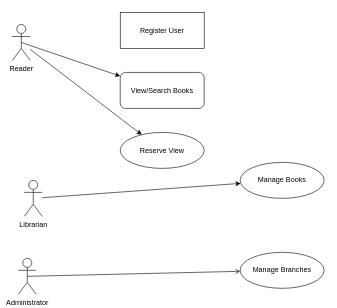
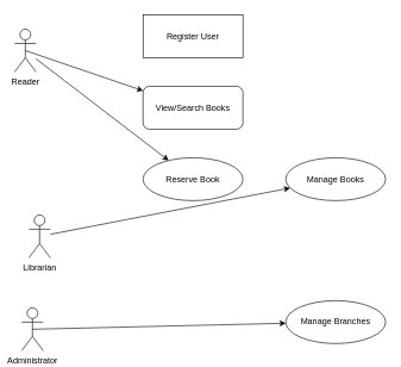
- <mxCell id="4" value="Reserve View" style="ellipse;whiteSpace=wrap;html=1;" parent="1" vertex="1"><mxGeometry x="200" y="220" width="140" height="60" as="geometry" /></mxCell>
+ <mxCell id="4" value="Reserve Book" style="ellipse;whiteSpace=wrap;html=1;" parent="1" vertex="1"><mxGeometry x="200" y="220" width="140" height="60" as="geometry" /></mxCell>
- <mxCell id="5" value="Manage Books" style="ellipse;whiteSpace=wrap;html=1;" parent="1" vertex="1"><mxGeometry x="400" y="270" width="140" height="60" as="geometry" /></mxCell>
+ <mxCell id="5" value="Manage Books" style="ellipse;whiteSpace=wrap;html=1;" parent="1" vertex="1"><mxGeometry x="400" y="220" width="140" height="60" as="geometry" /></mxCell>
- <mxCell id="10" style="exitX=0.5;exitY=0.5;exitDx=0;exitDy=0;exitPerimeter=0;endArrow=open;" parent="1" source="14" target="6" edge="1"><mxGeometry relative="1" as="geometry"><mxPoint x="60" y="459.531" as="sourcePoint" /></mxGeometry></mxCell>
+ <mxCell id="10" style="exitX=0.5;exitY=0.5;exitDx=0;exitDy=0;exitPerimeter=0;" parent="1" source="14" target="6" edge="1"><mxGeometry relative="1" as="geometry"><mxPoint x="60" y="459.531" as="sourcePoint" /></mxGeometry></mxCell>
